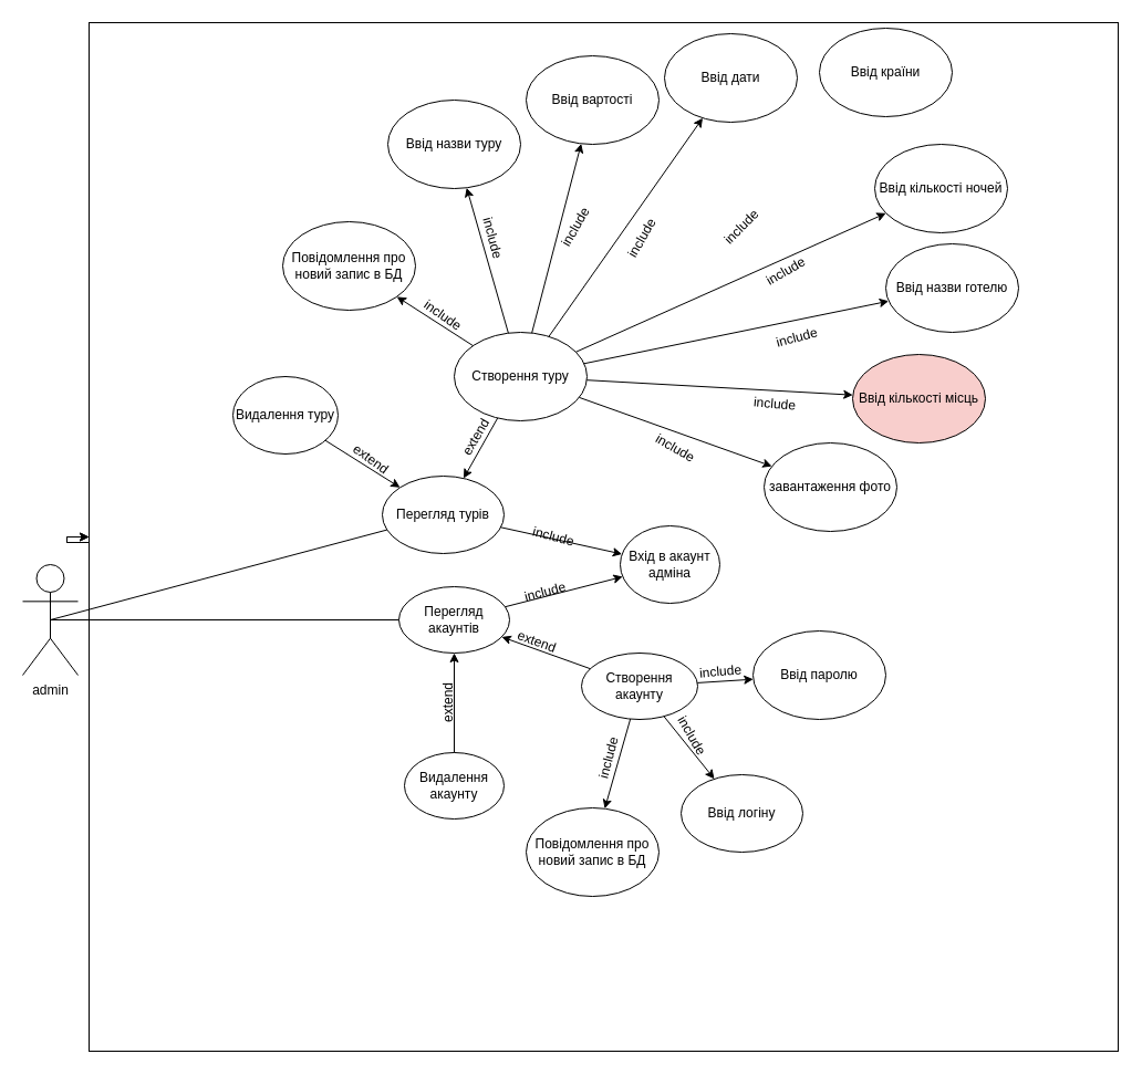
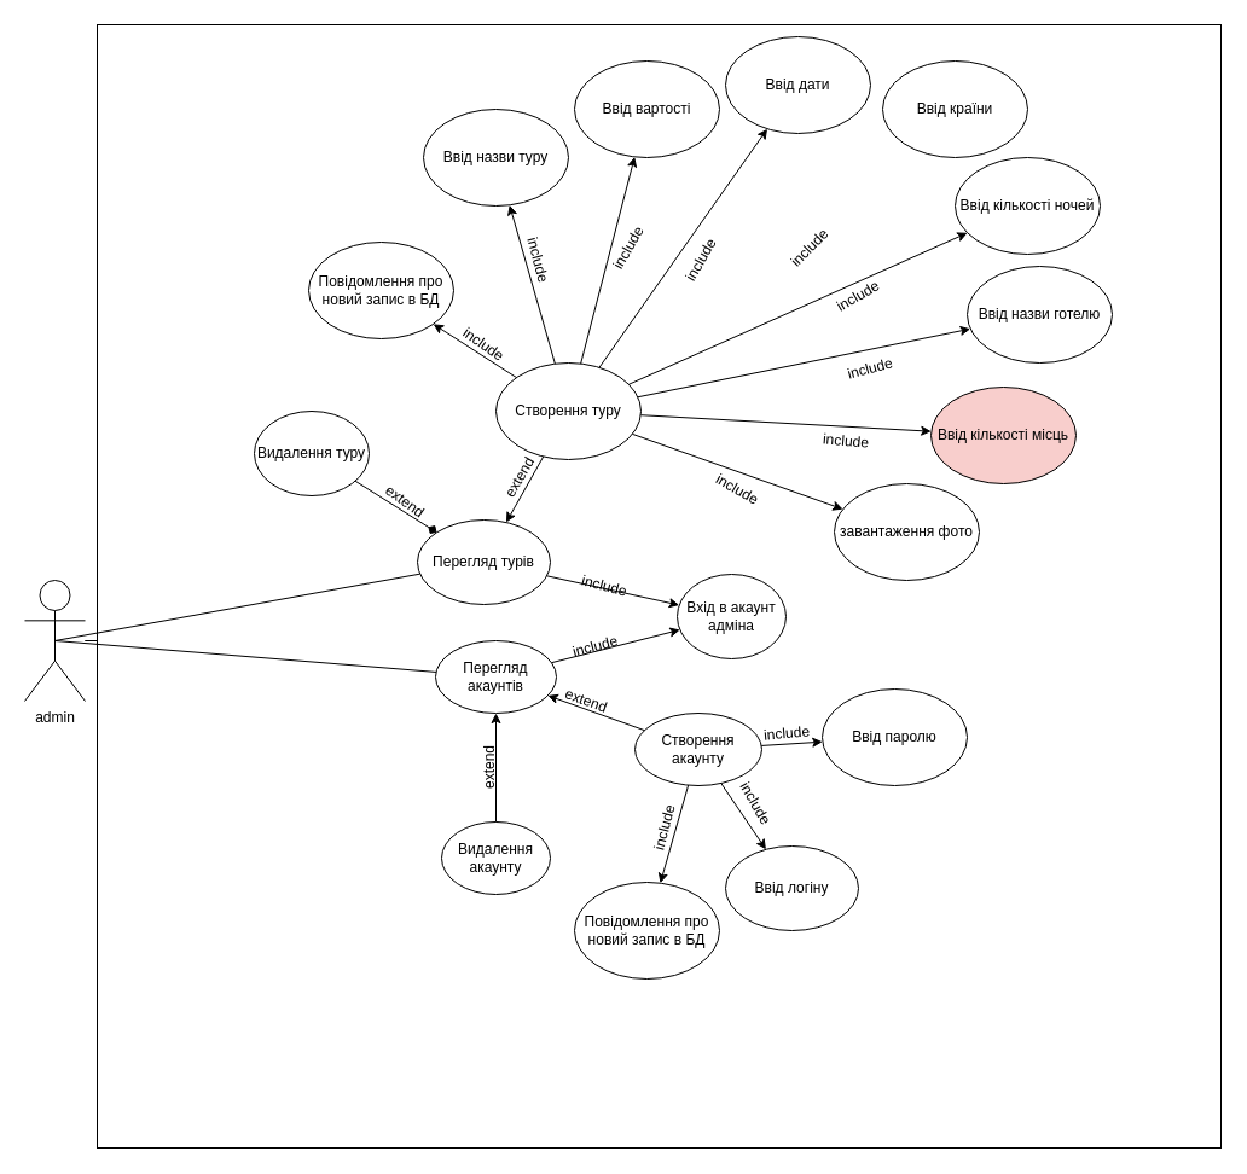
- <mxCell id="24" value="Ввід країни" style="ellipse;whiteSpace=wrap;html=1;" parent="1" vertex="1"><mxGeometry x="740" y="25" width="120" height="80" as="geometry" /></mxCell>
+ <mxCell id="24" value="Ввід країни" style="ellipse;whiteSpace=wrap;html=1;" parent="1" vertex="1"><mxGeometry x="730" y="50" width="120" height="80" as="geometry" /></mxCell>
- <mxCell id="40" value="" style="endArrow=classic;html=1;rounded=0;" parent="1" source="19" target="7" edge="1"><mxGeometry width="50" height="50" relative="1" as="geometry"><mxPoint x="180" y="470" as="sourcePoint" /><mxPoint x="230" y="420" as="targetPoint" /></mxGeometry></mxCell>
+ <mxCell id="40" value="" style="endArrow=diamond;html=1;rounded=0;" parent="1" source="19" target="7" edge="1"><mxGeometry width="50" height="50" relative="1" as="geometry"><mxPoint x="180" y="470" as="sourcePoint" /><mxPoint x="230" y="420" as="targetPoint" /></mxGeometry></mxCell>
- <mxCell id="4" value="admin" style="shape=umlActor;verticalLabelPosition=bottom;verticalAlign=top;html=1;outlineConnect=0;" parent="1" vertex="1"><mxGeometry x="20" y="510" width="50" height="100" as="geometry" /></mxCell>
+ <mxCell id="4" value="admin" style="shape=umlActor;verticalLabelPosition=bottom;verticalAlign=top;html=1;outlineConnect=0;" parent="1" vertex="1"><mxGeometry x="20" y="480" width="50" height="100" as="geometry" /></mxCell>
- <mxCell id="13" value="Ввід логіну" style="ellipse;whiteSpace=wrap;html=1;" parent="1" vertex="1"><mxGeometry x="615" y="700" width="110" height="70" as="geometry" /></mxCell>
+ <mxCell id="13" value="Ввід логіну" style="ellipse;whiteSpace=wrap;html=1;" parent="1" vertex="1"><mxGeometry x="600" y="700" width="110" height="70" as="geometry" /></mxCell>
